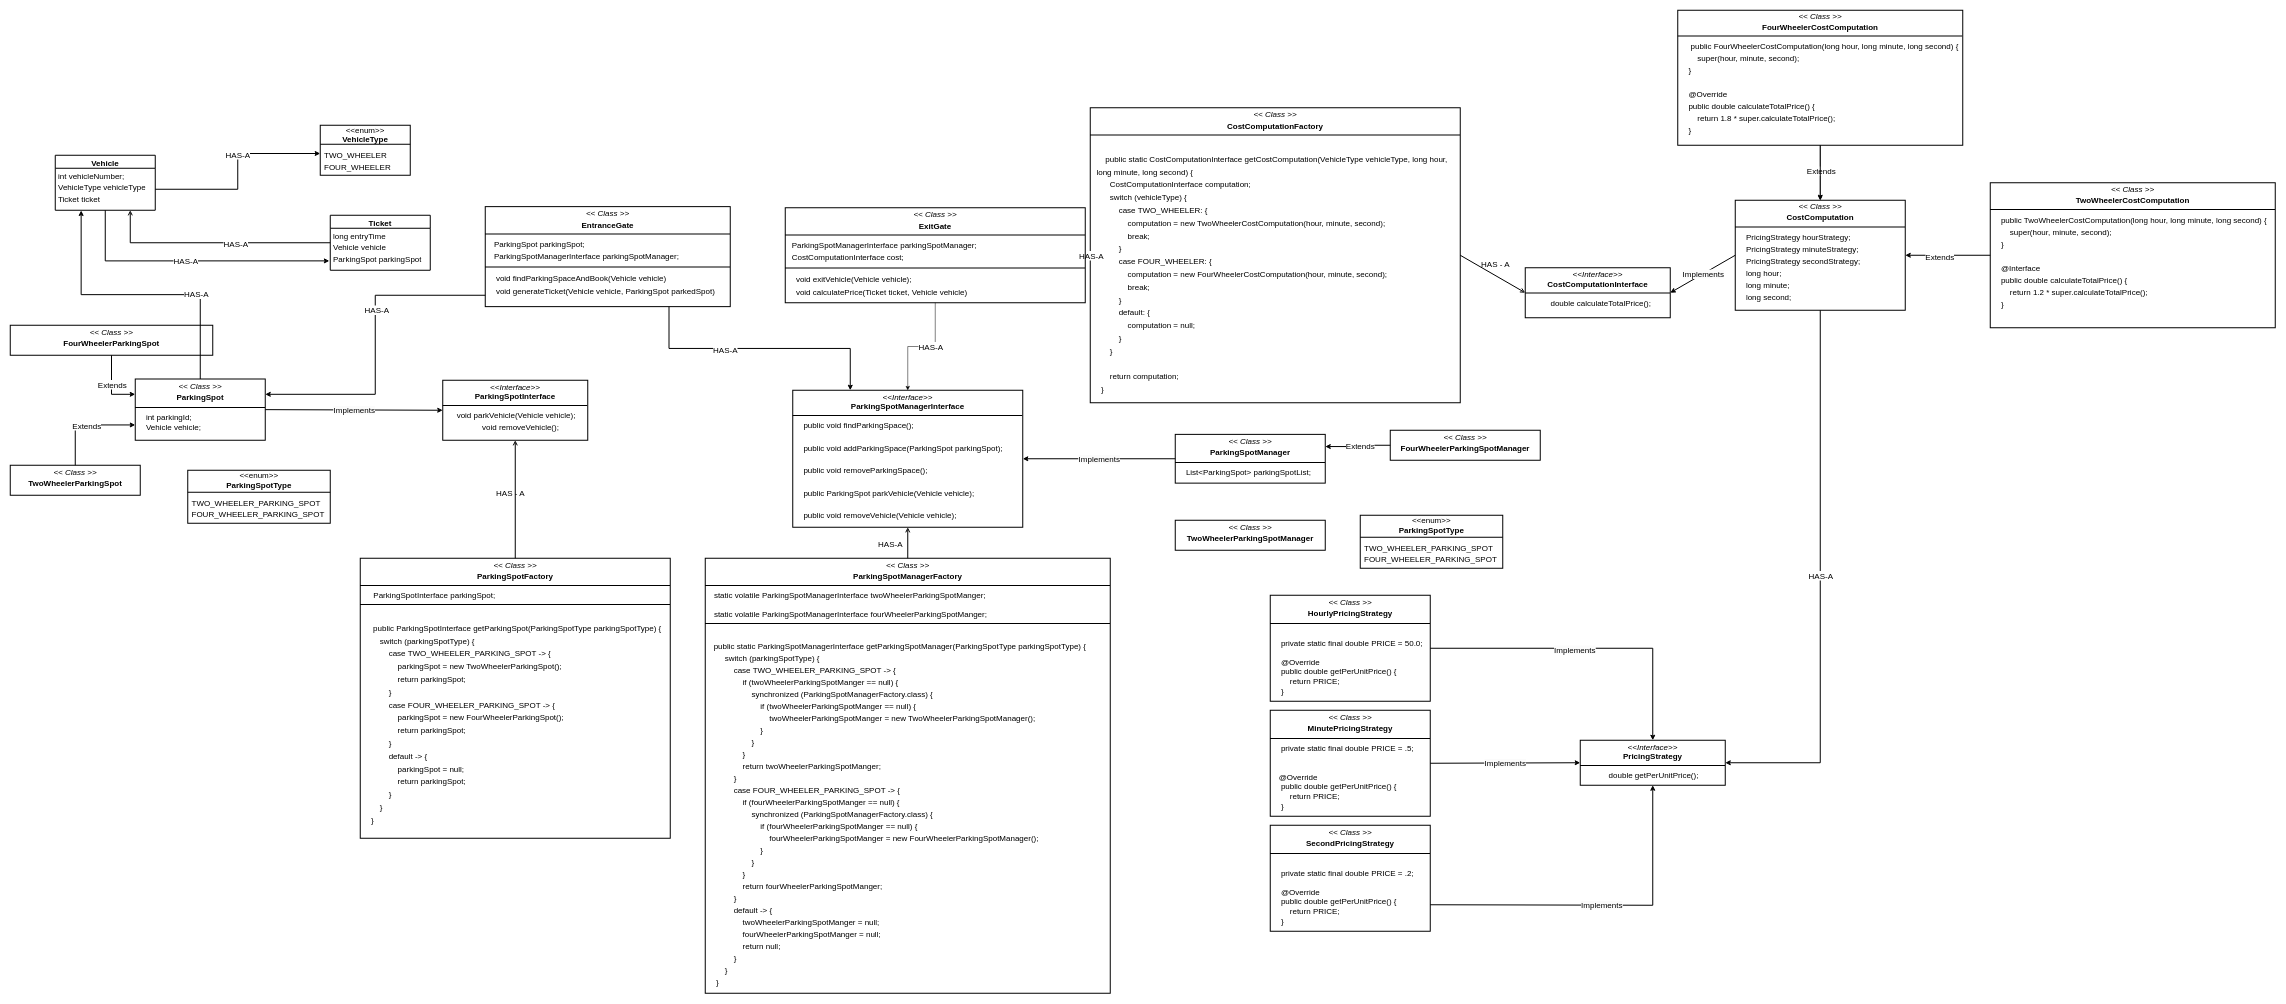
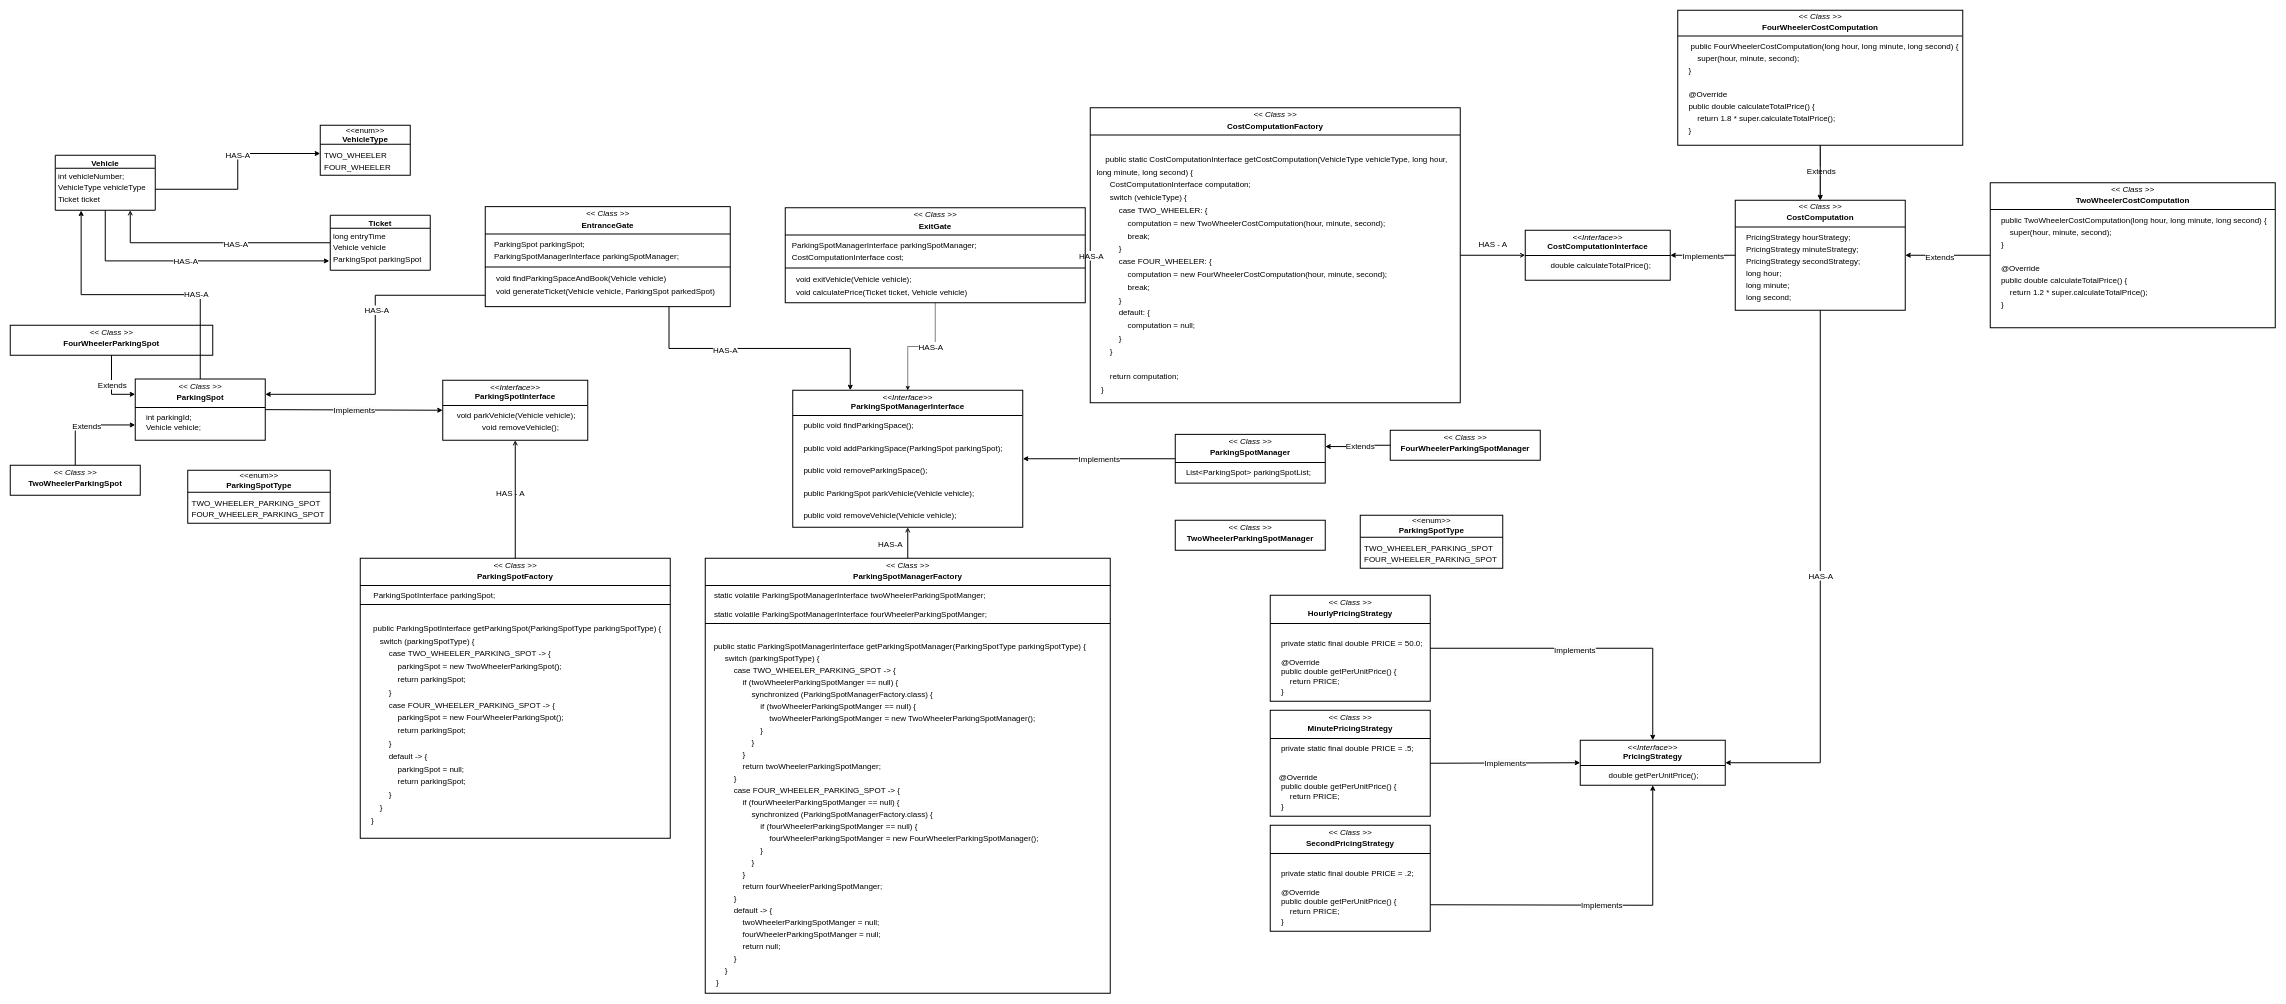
- <mxCell id="72" value="&lt;p style=&quot;margin: 4px 0px 0px; text-align: center; line-height: 110%;&quot;&gt;&lt;span style=&quot;background-color: initial;&quot;&gt;&lt;font&gt;&lt;i&gt;&amp;lt;&amp;lt; Class &amp;gt;&amp;gt;&lt;/i&gt;&lt;/font&gt;&lt;/span&gt;&lt;/p&gt;&lt;p style=&quot;margin: 4px 0px 0px; text-align: center; line-height: 110%;&quot;&gt;&lt;b&gt;TwoWheelerCostComputation&lt;/b&gt;&lt;/p&gt;&lt;div style=&quot;height: 2px;&quot;&gt;&lt;br&gt;&lt;/div&gt;&lt;hr style=&quot;border-style: solid;&quot;&gt;&lt;p style=&quot;margin: 0px 0px 0px 4px; line-height: 150%;&quot;&gt;&amp;nbsp; &amp;nbsp; public TwoWheelerCostComputation(long hour, long minute, long second) {&lt;/p&gt;&lt;p style=&quot;margin: 0px 0px 0px 4px; line-height: 150%;&quot;&gt;&amp;nbsp; &amp;nbsp; &amp;nbsp; &amp;nbsp; super(hour, minute, second);&lt;/p&gt;&lt;p style=&quot;margin: 0px 0px 0px 4px; line-height: 150%;&quot;&gt;&amp;nbsp; &amp;nbsp; }&lt;/p&gt;&lt;p style=&quot;margin: 0px 0px 0px 4px; line-height: 150%;&quot;&gt;&lt;br&gt;&lt;/p&gt;&lt;p style=&quot;margin: 0px 0px 0px 4px; line-height: 150%;&quot;&gt;&amp;nbsp; &amp;nbsp; @Interface&lt;/p&gt;&lt;p style=&quot;margin: 0px 0px 0px 4px; line-height: 150%;&quot;&gt;&amp;nbsp; &amp;nbsp; public double calculateTotalPrice() {&lt;/p&gt;&lt;p style=&quot;margin: 0px 0px 0px 4px; line-height: 150%;&quot;&gt;&amp;nbsp; &amp;nbsp; &amp;nbsp; &amp;nbsp; return 1.2 * super.calculateTotalPrice();&lt;/p&gt;&lt;p style=&quot;margin: 0px 0px 0px 4px; line-height: 150%;&quot;&gt;&amp;nbsp; &amp;nbsp; }&lt;/p&gt;" style="verticalAlign=top;align=left;overflow=fill;html=1;whiteSpace=wrap;strokeWidth=2;fontSize=16;fillColor=none;" vertex="1" parent="1"><mxGeometry x="3980" y="365" width="570" height="290" as="geometry" /></mxCell>
+ <mxCell id="72" value="&lt;p style=&quot;margin: 4px 0px 0px; text-align: center; line-height: 110%;&quot;&gt;&lt;span style=&quot;background-color: initial;&quot;&gt;&lt;font&gt;&lt;i&gt;&amp;lt;&amp;lt; Class &amp;gt;&amp;gt;&lt;/i&gt;&lt;/font&gt;&lt;/span&gt;&lt;/p&gt;&lt;p style=&quot;margin: 4px 0px 0px; text-align: center; line-height: 110%;&quot;&gt;&lt;b&gt;TwoWheelerCostComputation&lt;/b&gt;&lt;/p&gt;&lt;div style=&quot;height: 2px;&quot;&gt;&lt;br&gt;&lt;/div&gt;&lt;hr style=&quot;border-style: solid;&quot;&gt;&lt;p style=&quot;margin: 0px 0px 0px 4px; line-height: 150%;&quot;&gt;&amp;nbsp; &amp;nbsp; public TwoWheelerCostComputation(long hour, long minute, long second) {&lt;/p&gt;&lt;p style=&quot;margin: 0px 0px 0px 4px; line-height: 150%;&quot;&gt;&amp;nbsp; &amp;nbsp; &amp;nbsp; &amp;nbsp; super(hour, minute, second);&lt;/p&gt;&lt;p style=&quot;margin: 0px 0px 0px 4px; line-height: 150%;&quot;&gt;&amp;nbsp; &amp;nbsp; }&lt;/p&gt;&lt;p style=&quot;margin: 0px 0px 0px 4px; line-height: 150%;&quot;&gt;&lt;br&gt;&lt;/p&gt;&lt;p style=&quot;margin: 0px 0px 0px 4px; line-height: 150%;&quot;&gt;&amp;nbsp; &amp;nbsp; @Override&lt;/p&gt;&lt;p style=&quot;margin: 0px 0px 0px 4px; line-height: 150%;&quot;&gt;&amp;nbsp; &amp;nbsp; public double calculateTotalPrice() {&lt;/p&gt;&lt;p style=&quot;margin: 0px 0px 0px 4px; line-height: 150%;&quot;&gt;&amp;nbsp; &amp;nbsp; &amp;nbsp; &amp;nbsp; return 1.2 * super.calculateTotalPrice();&lt;/p&gt;&lt;p style=&quot;margin: 0px 0px 0px 4px; line-height: 150%;&quot;&gt;&amp;nbsp; &amp;nbsp; }&lt;/p&gt;" style="verticalAlign=top;align=left;overflow=fill;html=1;whiteSpace=wrap;strokeWidth=2;fontSize=16;fillColor=none;" vertex="1" parent="1"><mxGeometry x="3980" y="365" width="570" height="290" as="geometry" /></mxCell>
- <mxCell id="60" value="&lt;p style=&quot;margin: 4px 0px 0px; text-align: center;&quot;&gt;&lt;font&gt;&lt;i&gt;&amp;lt;&amp;lt;Interface&amp;gt;&amp;gt;&lt;/i&gt;&lt;br&gt;&lt;b&gt;CostComputationInterface&lt;/b&gt;&lt;/font&gt;&lt;/p&gt;&lt;hr style=&quot;border-style: solid;&quot;&gt;&lt;p style=&quot;margin: 0px 0px 0px 4px; line-height: 140%; text-align: center;&quot;&gt;&amp;nbsp; double calculateTotalPrice();&lt;/p&gt;" style="verticalAlign=top;align=left;overflow=fill;html=1;whiteSpace=wrap;strokeWidth=2;fontSize=16;fillColor=none;" vertex="1" parent="1"><mxGeometry x="3050" y="535" width="290" height="100" as="geometry" /></mxCell>
+ <mxCell id="60" value="&lt;p style=&quot;margin: 4px 0px 0px; text-align: center;&quot;&gt;&lt;font&gt;&lt;i&gt;&amp;lt;&amp;lt;Interface&amp;gt;&amp;gt;&lt;/i&gt;&lt;br&gt;&lt;b&gt;CostComputationInterface&lt;/b&gt;&lt;/font&gt;&lt;/p&gt;&lt;hr style=&quot;border-style: solid;&quot;&gt;&lt;p style=&quot;margin: 0px 0px 0px 4px; line-height: 140%; text-align: center;&quot;&gt;&amp;nbsp; double calculateTotalPrice();&lt;/p&gt;" style="verticalAlign=top;align=left;overflow=fill;html=1;whiteSpace=wrap;strokeWidth=2;fontSize=16;fillColor=none;" vertex="1" parent="1"><mxGeometry x="3050" y="460" width="290" height="100" as="geometry" /></mxCell>
